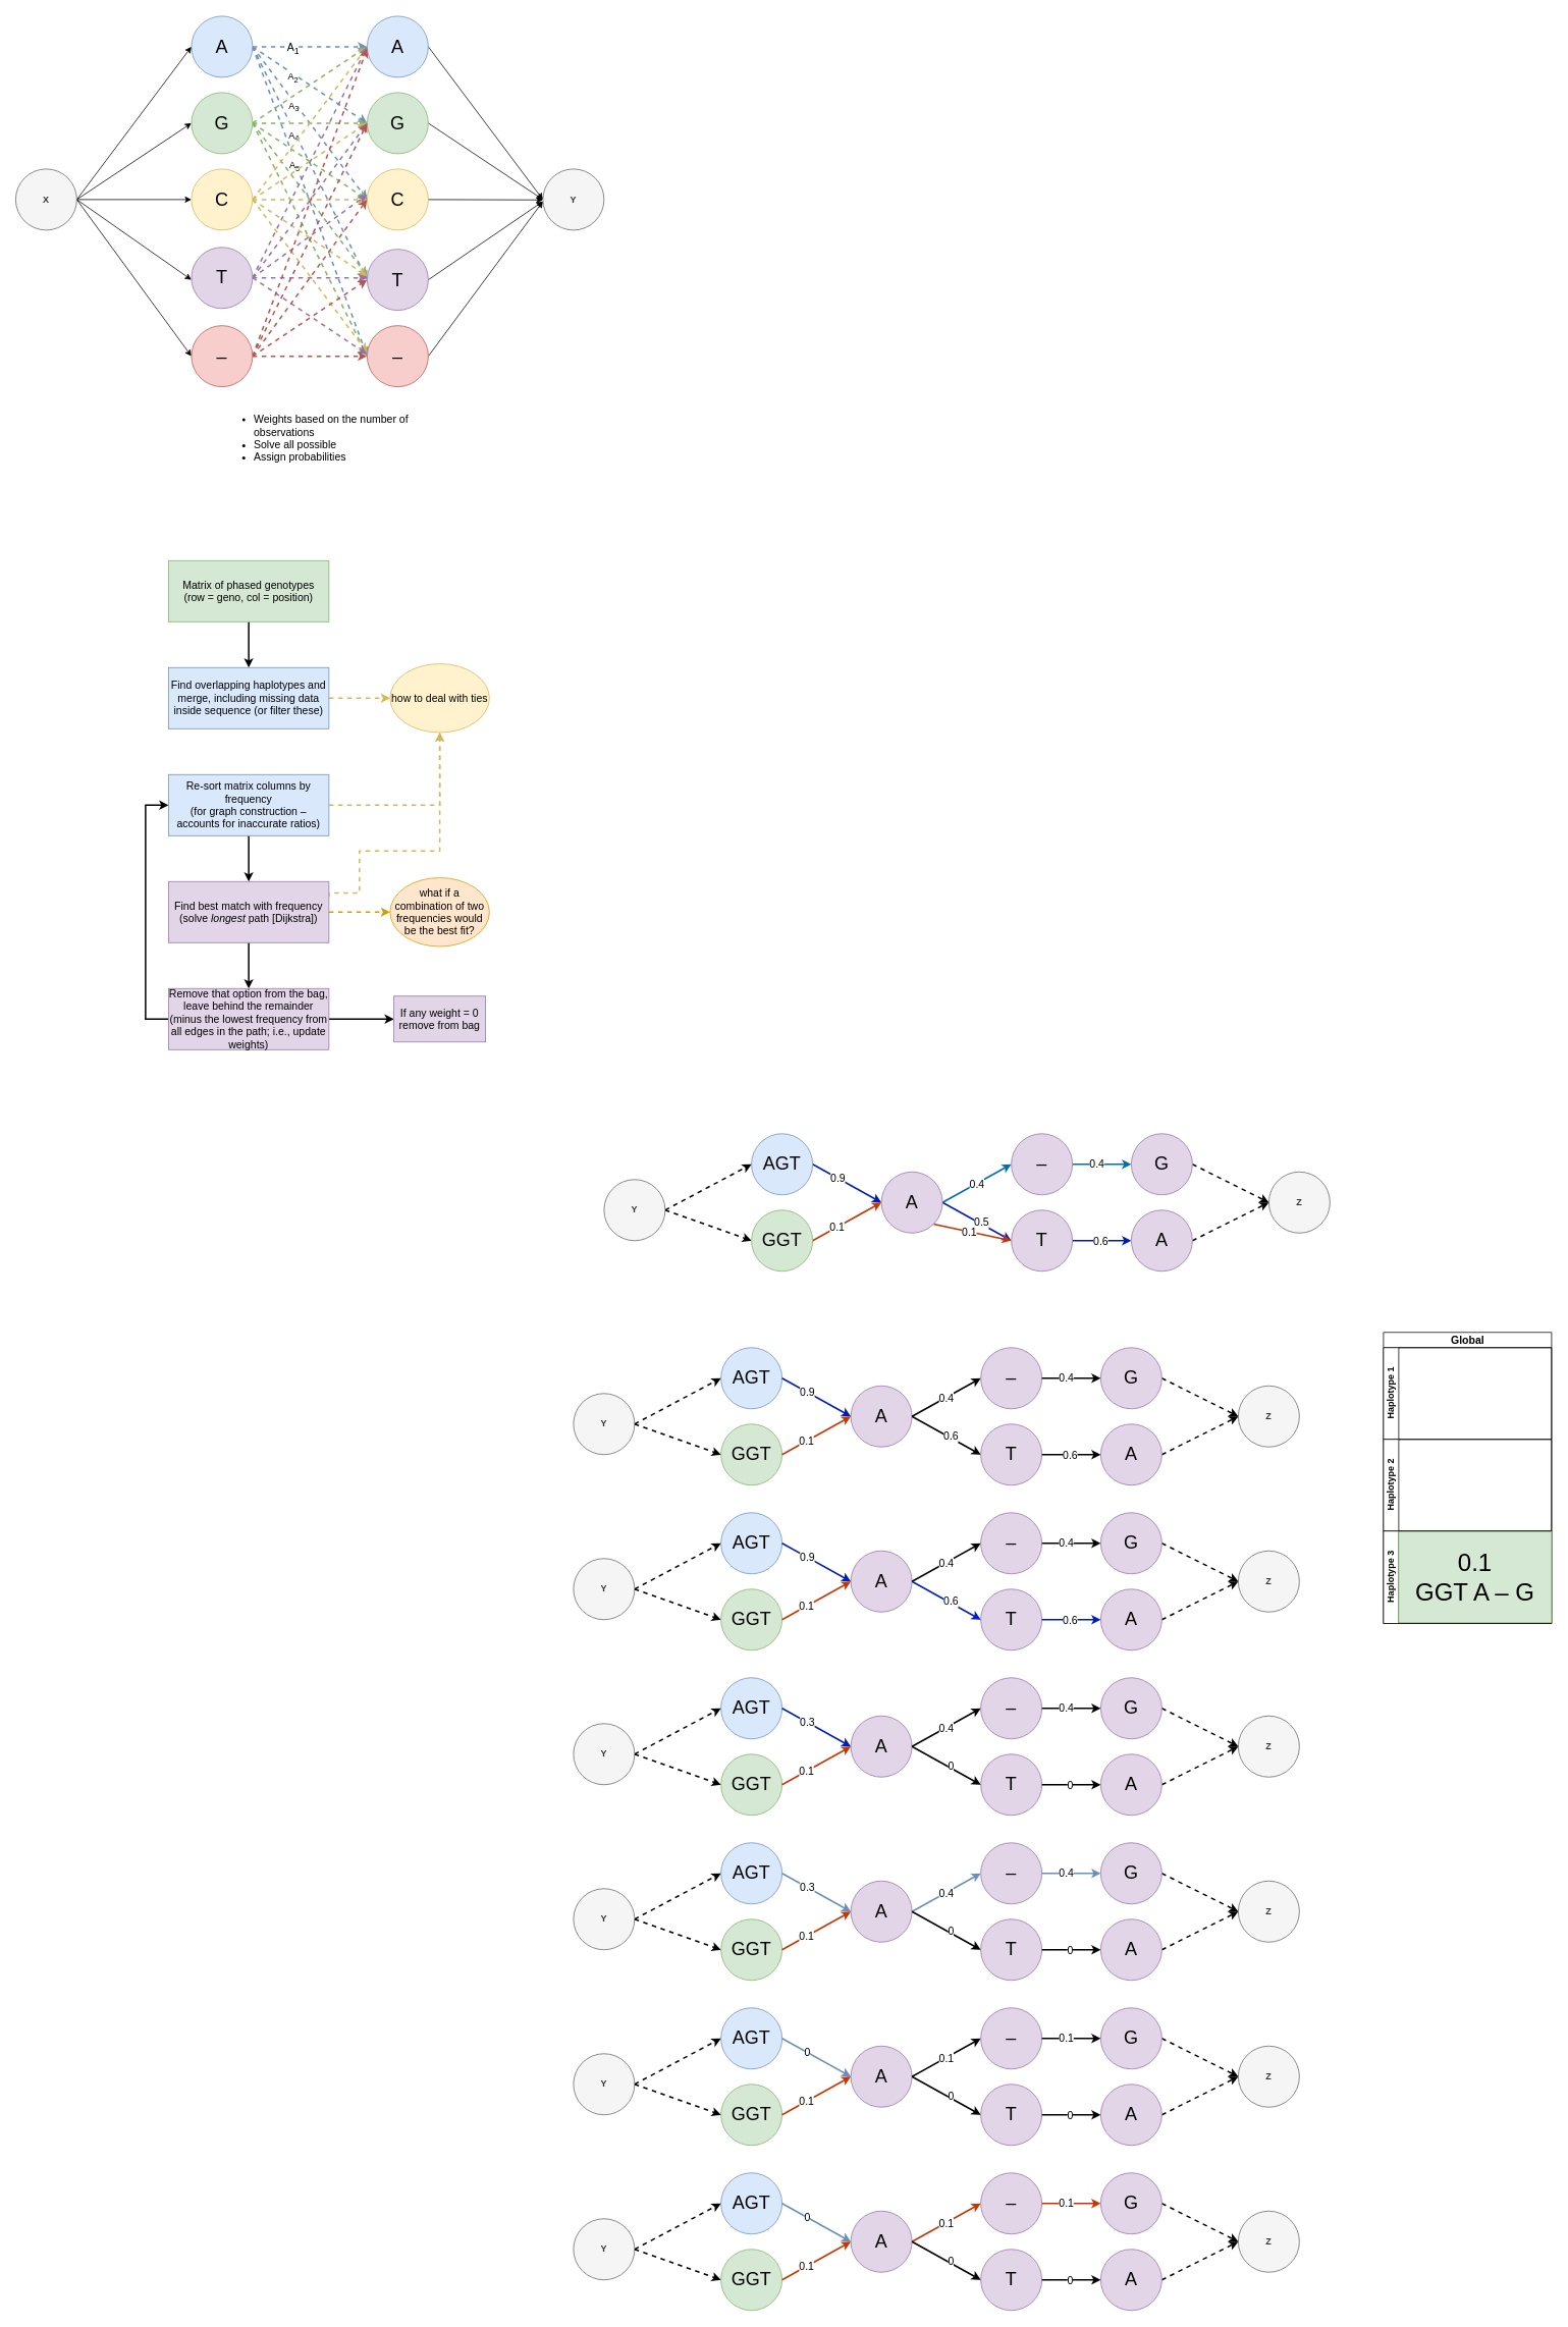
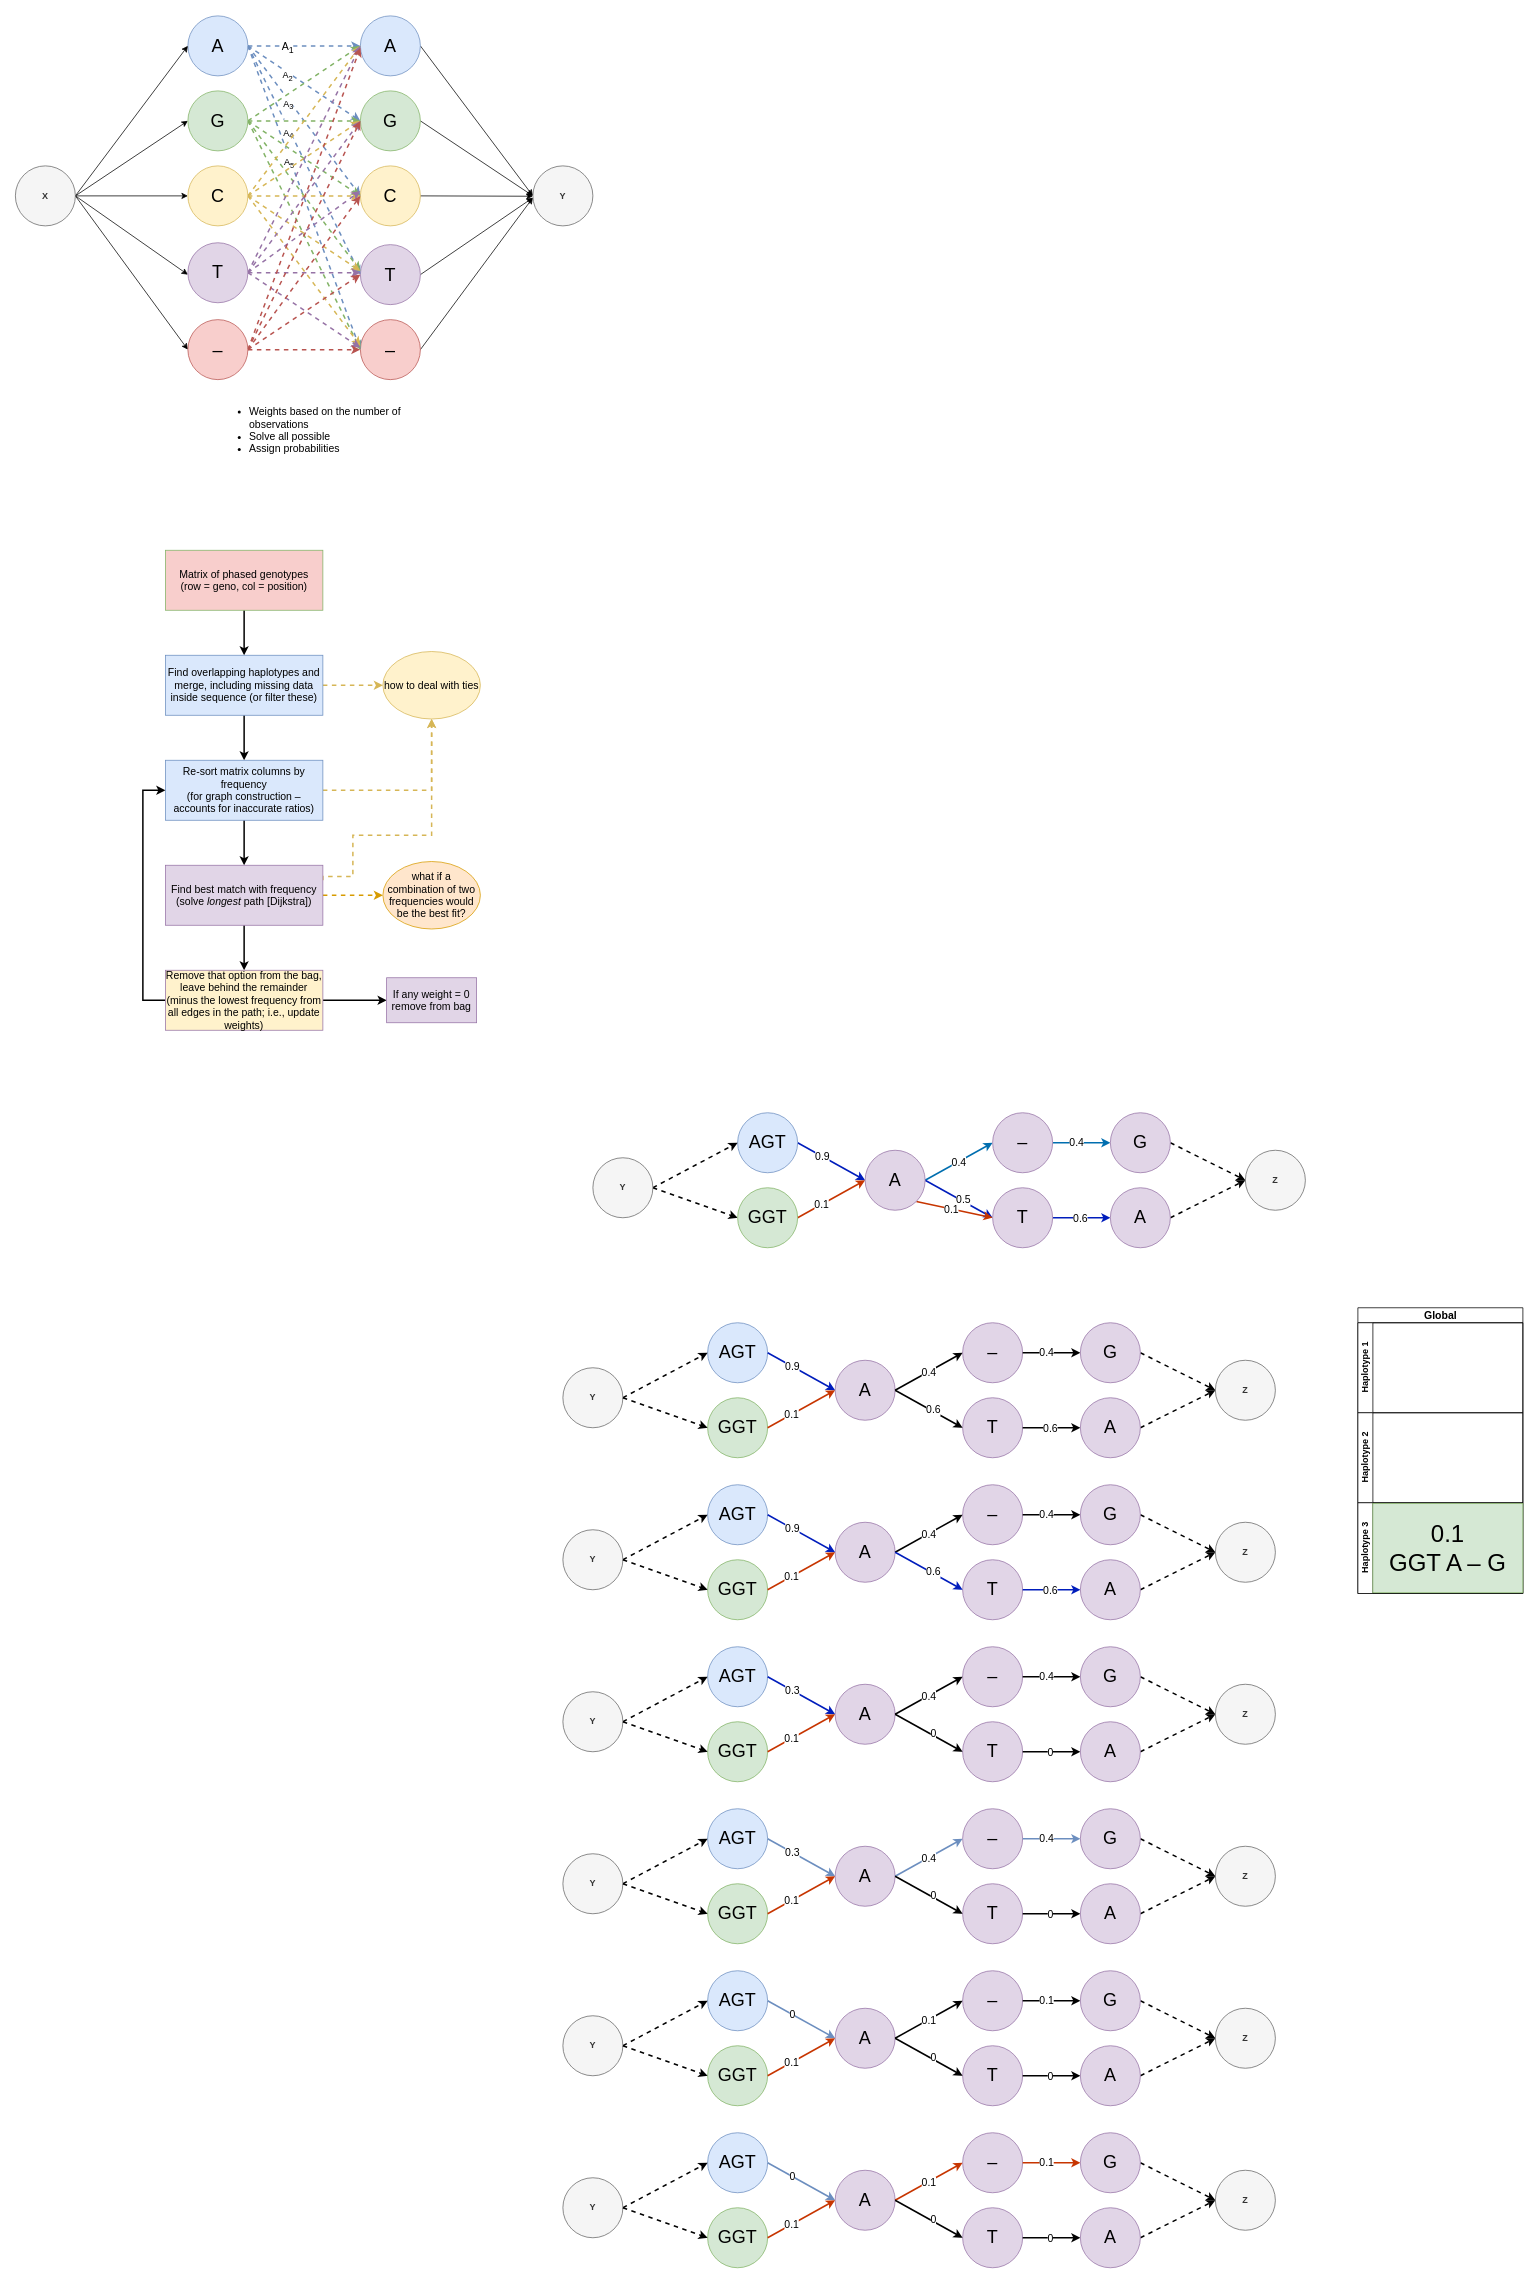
- <mxCell id="56" value="Matrix of phased genotypes&lt;br&gt;(row = geno, col = position)" style="rounded=0;whiteSpace=wrap;html=1;fontSize=14;fillColor=#d5e8d4;strokeColor=#82b366;" vertex="1" parent="1"><mxGeometry x="220" y="733" width="210" height="80" as="geometry" /></mxCell>
+ <mxCell id="56" value="Matrix of phased genotypes&lt;br&gt;(row = geno, col = position)" style="rounded=0;whiteSpace=wrap;html=1;fontSize=14;fillColor=#f8cecc;strokeColor=#82b366;" vertex="1" parent="1"><mxGeometry x="220" y="733" width="210" height="80" as="geometry" /></mxCell>
+ <mxCell id="58" value="" style="edgeStyle=none;rounded=0;orthogonalLoop=1;jettySize=auto;html=1;strokeWidth=2;fontSize=14;" edge="1" parent="1" source="59" target="63"><mxGeometry relative="1" as="geometry" /></mxCell>
- <mxCell id="70" value="Remove that option from the bag, leave behind the remainder (minus the lowest frequency from all edges in the path; i.e., update weights)" style="whiteSpace=wrap;html=1;rounded=0;fontSize=14;fillColor=#e1d5e7;strokeColor=#9673a6;" vertex="1" parent="1"><mxGeometry x="220" y="1293" width="210" height="80" as="geometry" /></mxCell>
+ <mxCell id="70" value="Remove that option from the bag, leave behind the remainder (minus the lowest frequency from all edges in the path; i.e., update weights)" style="whiteSpace=wrap;html=1;rounded=0;fontSize=14;fillColor=#fff2cc;strokeColor=#9673a6;" vertex="1" parent="1"><mxGeometry x="220" y="1293" width="210" height="80" as="geometry" /></mxCell>
